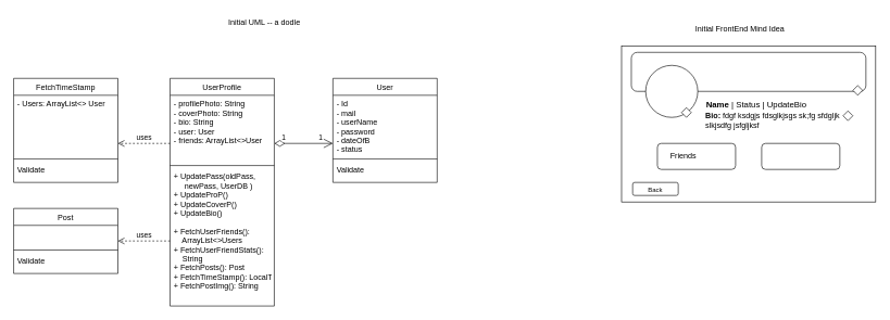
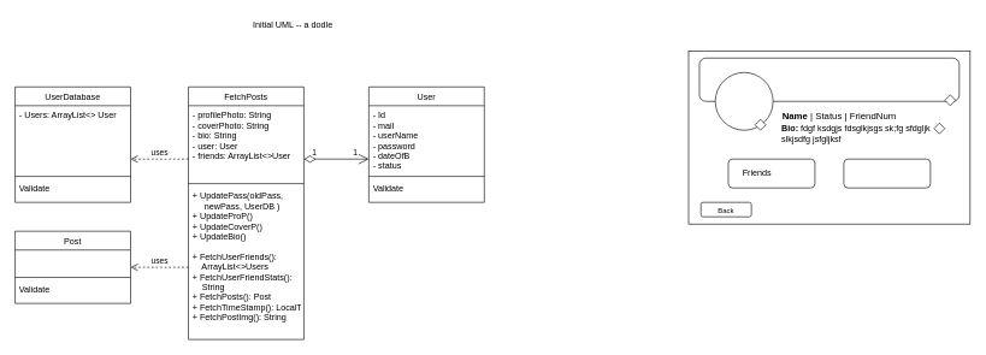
- <mxCell id="18" value="Initial FrontEnd Mind Idea" style="text;html=1;align=center;verticalAlign=middle;whiteSpace=wrap;rounded=0;" vertex="1" parent="1"><mxGeometry x="1060" y="30" width="150" height="30" as="geometry" /></mxCell>
- <mxCell id="13" value="FetchTimeStamp" style="swimlane;fontStyle=0;align=center;verticalAlign=top;childLayout=stackLayout;horizontal=1;startSize=26;horizontalStack=0;resizeParent=1;resizeLast=0;collapsible=1;marginBottom=0;rounded=0;shadow=0;strokeWidth=1;" vertex="1" parent="1"><mxGeometry x="20" y="120" width="160" height="160" as="geometry"><mxRectangle x="550" y="140" width="160" height="26" as="alternateBounds" /></mxGeometry></mxCell>
+ <mxCell id="13" value="UserDatabase" style="swimlane;fontStyle=0;align=center;verticalAlign=top;childLayout=stackLayout;horizontal=1;startSize=26;horizontalStack=0;resizeParent=1;resizeLast=0;collapsible=1;marginBottom=0;rounded=0;shadow=0;strokeWidth=1;" vertex="1" parent="1"><mxGeometry x="20" y="120" width="160" height="160" as="geometry"><mxRectangle x="550" y="140" width="160" height="26" as="alternateBounds" /></mxGeometry></mxCell>
- <mxCell id="2" value="UserProfile" style="swimlane;fontStyle=0;align=center;verticalAlign=top;childLayout=stackLayout;horizontal=1;startSize=26;horizontalStack=0;resizeParent=1;resizeLast=0;collapsible=1;marginBottom=0;rounded=0;shadow=0;strokeWidth=1;" vertex="1" parent="1"><mxGeometry x="260" y="120" width="160" height="350" as="geometry"><mxRectangle x="550" y="140" width="160" height="26" as="alternateBounds" /></mxGeometry></mxCell>
+ <mxCell id="2" value="FetchPosts" style="swimlane;fontStyle=0;align=center;verticalAlign=top;childLayout=stackLayout;horizontal=1;startSize=26;horizontalStack=0;resizeParent=1;resizeLast=0;collapsible=1;marginBottom=0;rounded=0;shadow=0;strokeWidth=1;" vertex="1" parent="1"><mxGeometry x="260" y="120" width="160" height="350" as="geometry"><mxRectangle x="550" y="140" width="160" height="26" as="alternateBounds" /></mxGeometry></mxCell>
- <mxCell id="31" value="&lt;b style=&quot;font-size: 13px;&quot;&gt;Name&lt;/b&gt; | Status | UpdateBio" style="text;html=1;align=left;verticalAlign=middle;whiteSpace=wrap;rounded=0;fontSize=13;" vertex="1" parent="1"><mxGeometry x="1081" y="145" width="160" height="30" as="geometry" /></mxCell>
+ <mxCell id="31" value="&lt;b style=&quot;font-size: 13px;&quot;&gt;Name&lt;/b&gt; | Status | FriendNum" style="text;html=1;align=left;verticalAlign=middle;whiteSpace=wrap;rounded=0;fontSize=13;" vertex="1" parent="1"><mxGeometry x="1081" y="145" width="160" height="30" as="geometry" /></mxCell>
